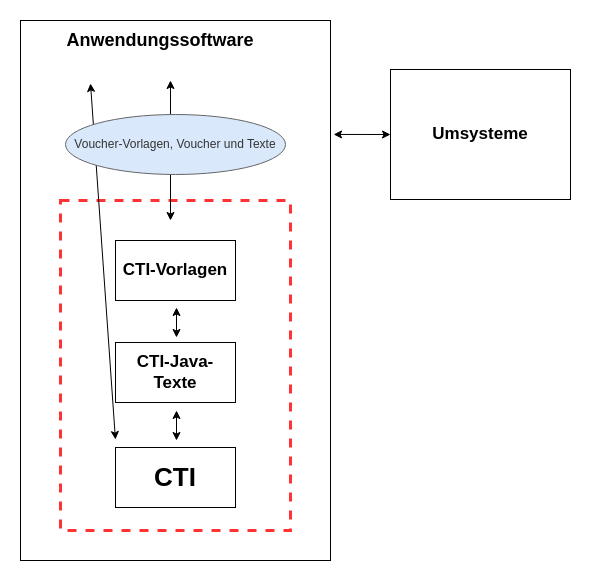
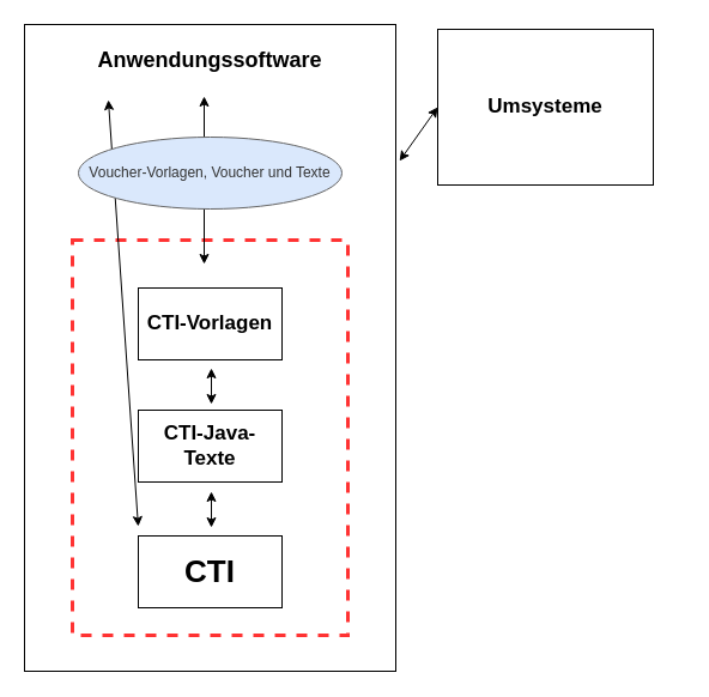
- <mxCell id="12" value="&lt;font style=&quot;font-size: 18px&quot;&gt;&lt;b&gt;Anwendungssoftware&lt;/b&gt;&lt;/font&gt;" style="text;html=1;strokeColor=none;fillColor=none;align=center;verticalAlign=middle;whiteSpace=wrap;rounded=0;" vertex="1" parent="1"><mxGeometry x="70" y="30" width="180" height="20" as="geometry" /></mxCell>
+ <mxCell id="12" value="&lt;font style=&quot;font-size: 18px&quot;&gt;&lt;b&gt;Anwendungssoftware&lt;/b&gt;&lt;/font&gt;" style="text;html=1;strokeColor=none;fillColor=none;align=center;verticalAlign=middle;whiteSpace=wrap;rounded=0;" vertex="1" parent="1"><mxGeometry x="85" y="40" width="180" height="20" as="geometry" /></mxCell>
- <mxCell id="13" value="&lt;font style=&quot;font-size: 17px&quot;&gt;&lt;b&gt;Umsysteme&lt;/b&gt;&lt;/font&gt;" style="rounded=0;whiteSpace=wrap;html=1;strokeColor=#000000;strokeWidth=1;fillColor=none;" vertex="1" parent="1"><mxGeometry x="390" y="69" width="180" height="130" as="geometry" /></mxCell>
+ <mxCell id="13" value="&lt;font style=&quot;font-size: 17px&quot;&gt;&lt;b&gt;Umsysteme&lt;/b&gt;&lt;/font&gt;" style="rounded=0;whiteSpace=wrap;html=1;strokeColor=#000000;strokeWidth=1;fillColor=none;" vertex="1" parent="1"><mxGeometry x="365" y="24" width="180" height="130" as="geometry" /></mxCell>
